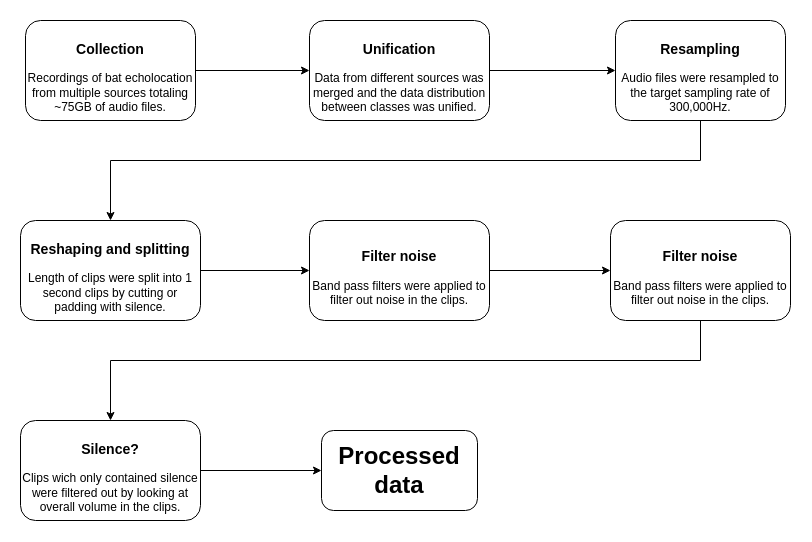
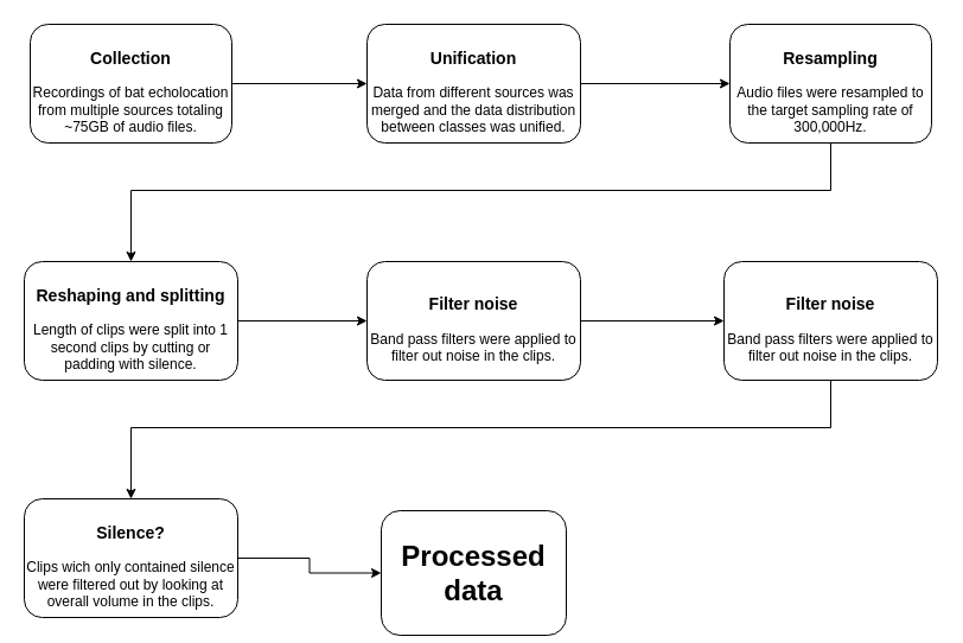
- <mxCell id="16" value="&lt;h1&gt;Processed data&lt;/h1&gt;" style="rounded=1;whiteSpace=wrap;html=1;" vertex="1" parent="1"><mxGeometry x="321" y="430" width="156" height="80" as="geometry" /></mxCell>
+ <mxCell id="16" value="&lt;h1&gt;Processed data&lt;/h1&gt;" style="rounded=1;whiteSpace=wrap;html=1;" vertex="1" parent="1"><mxGeometry x="321" y="430" width="156" height="105" as="geometry" /></mxCell>
